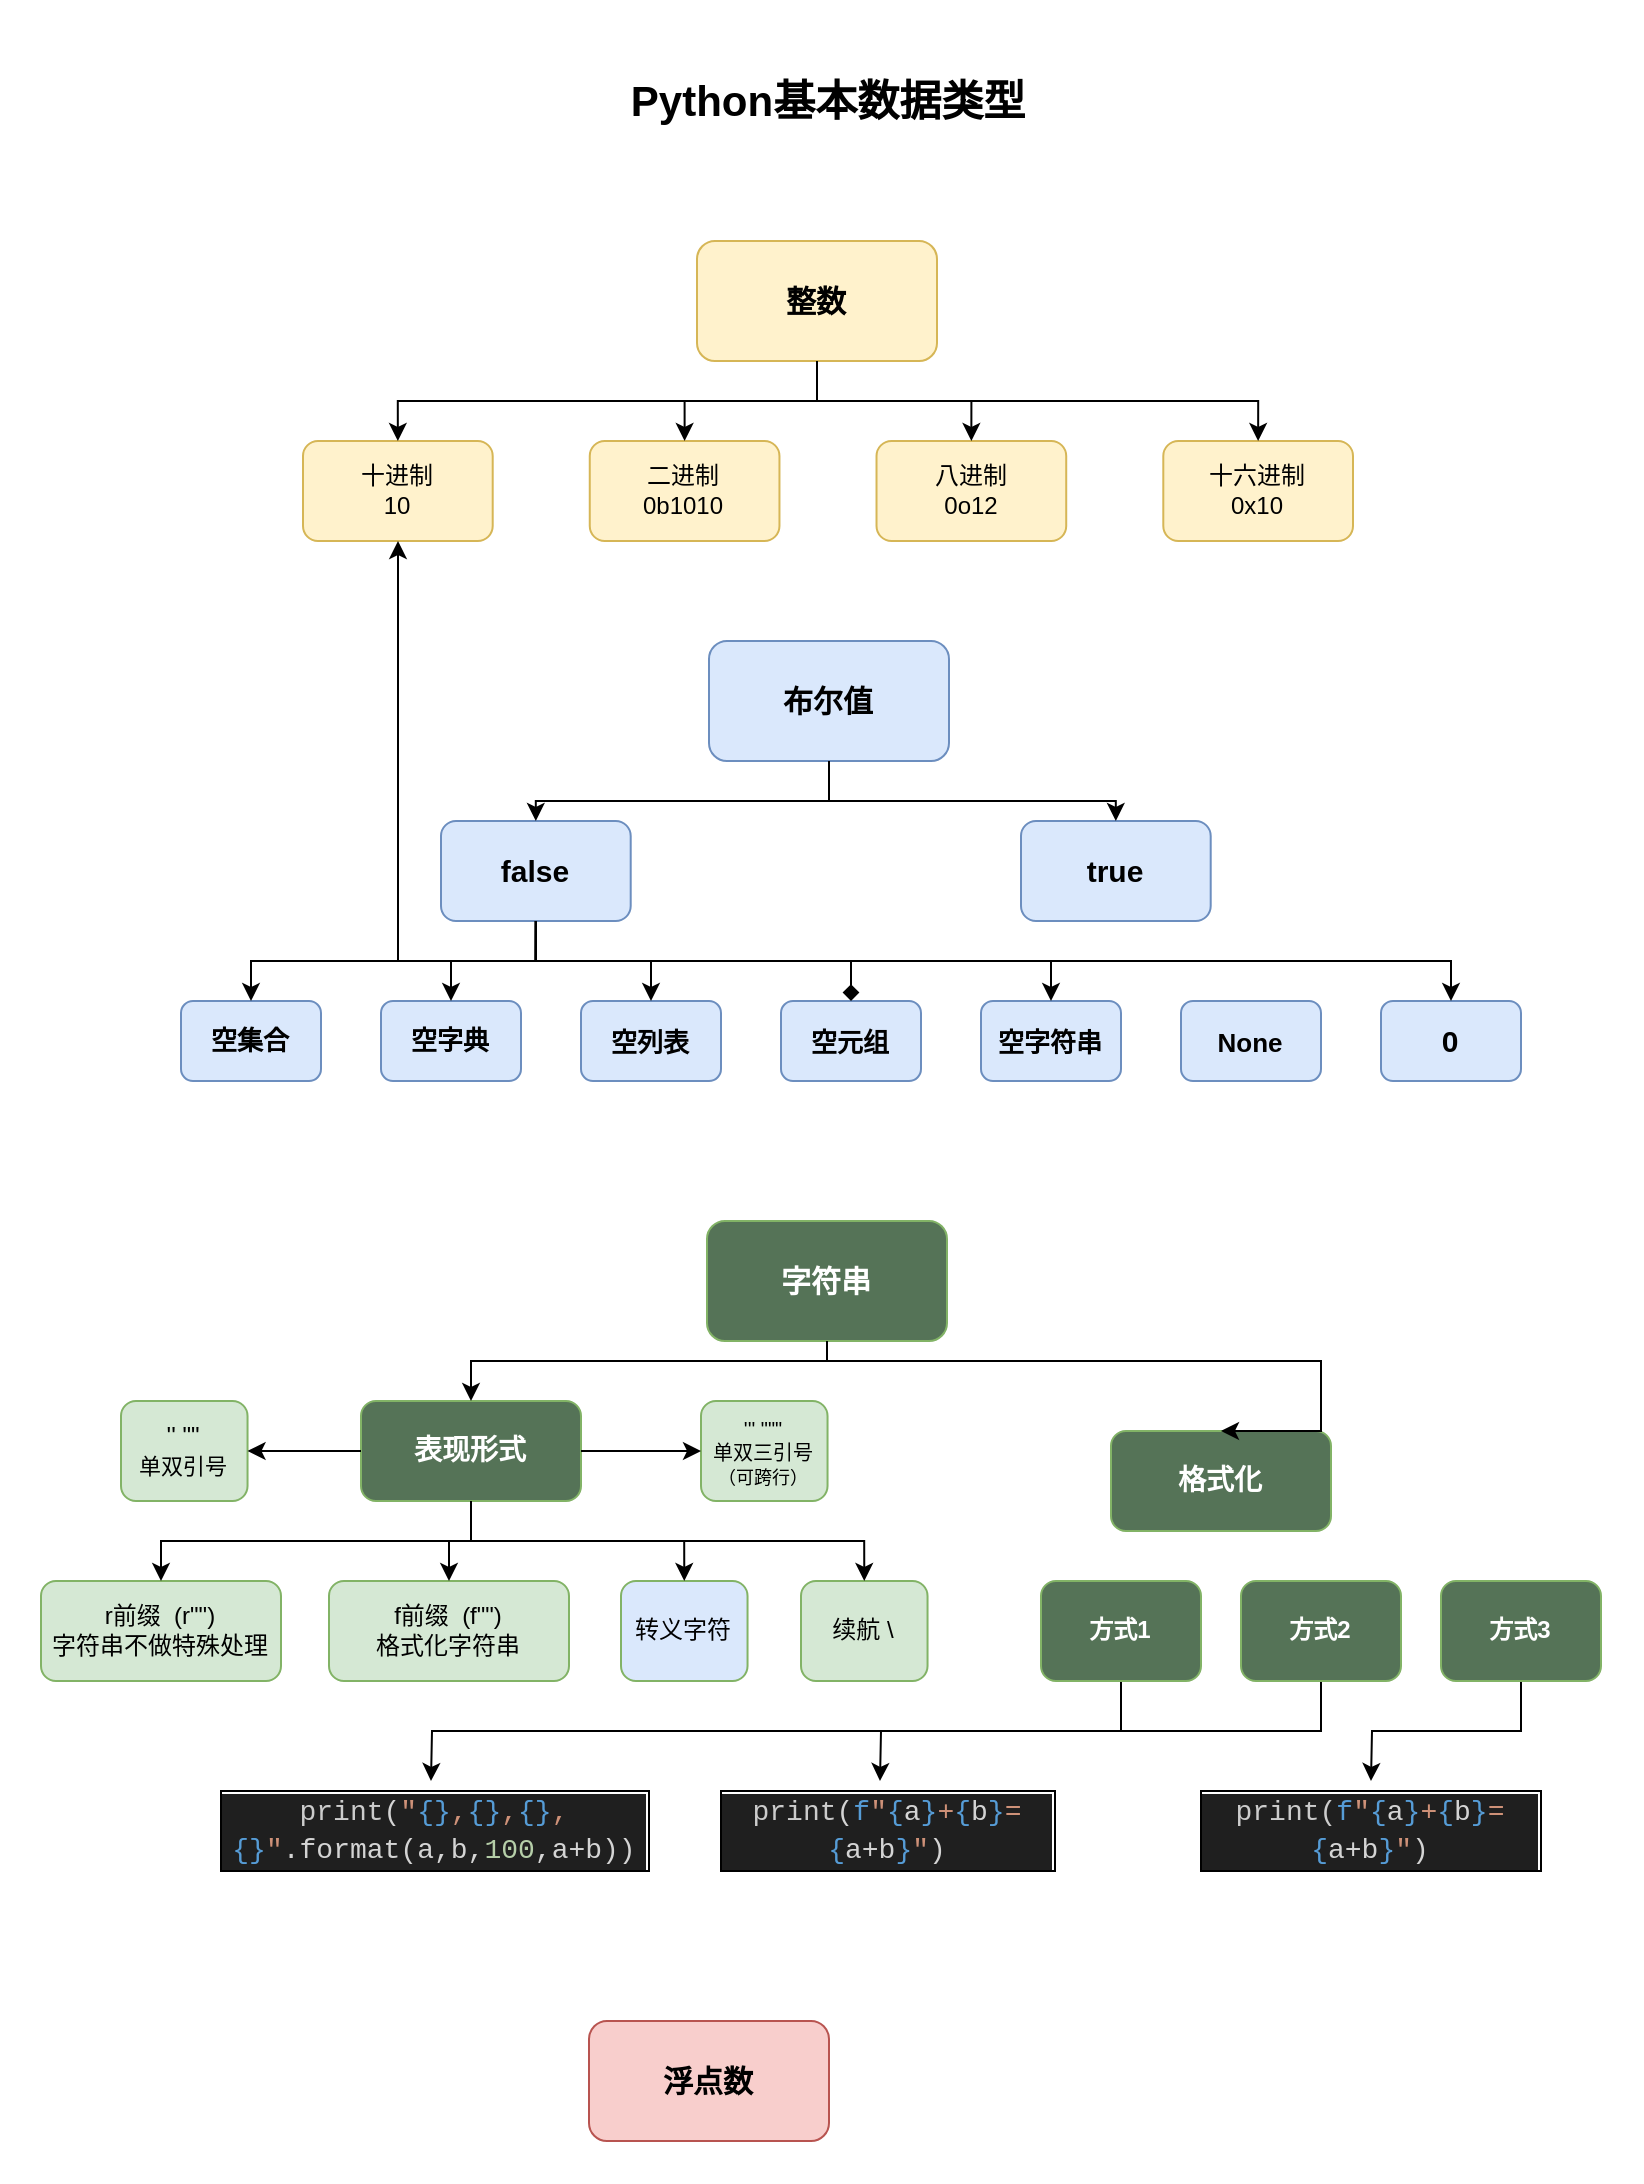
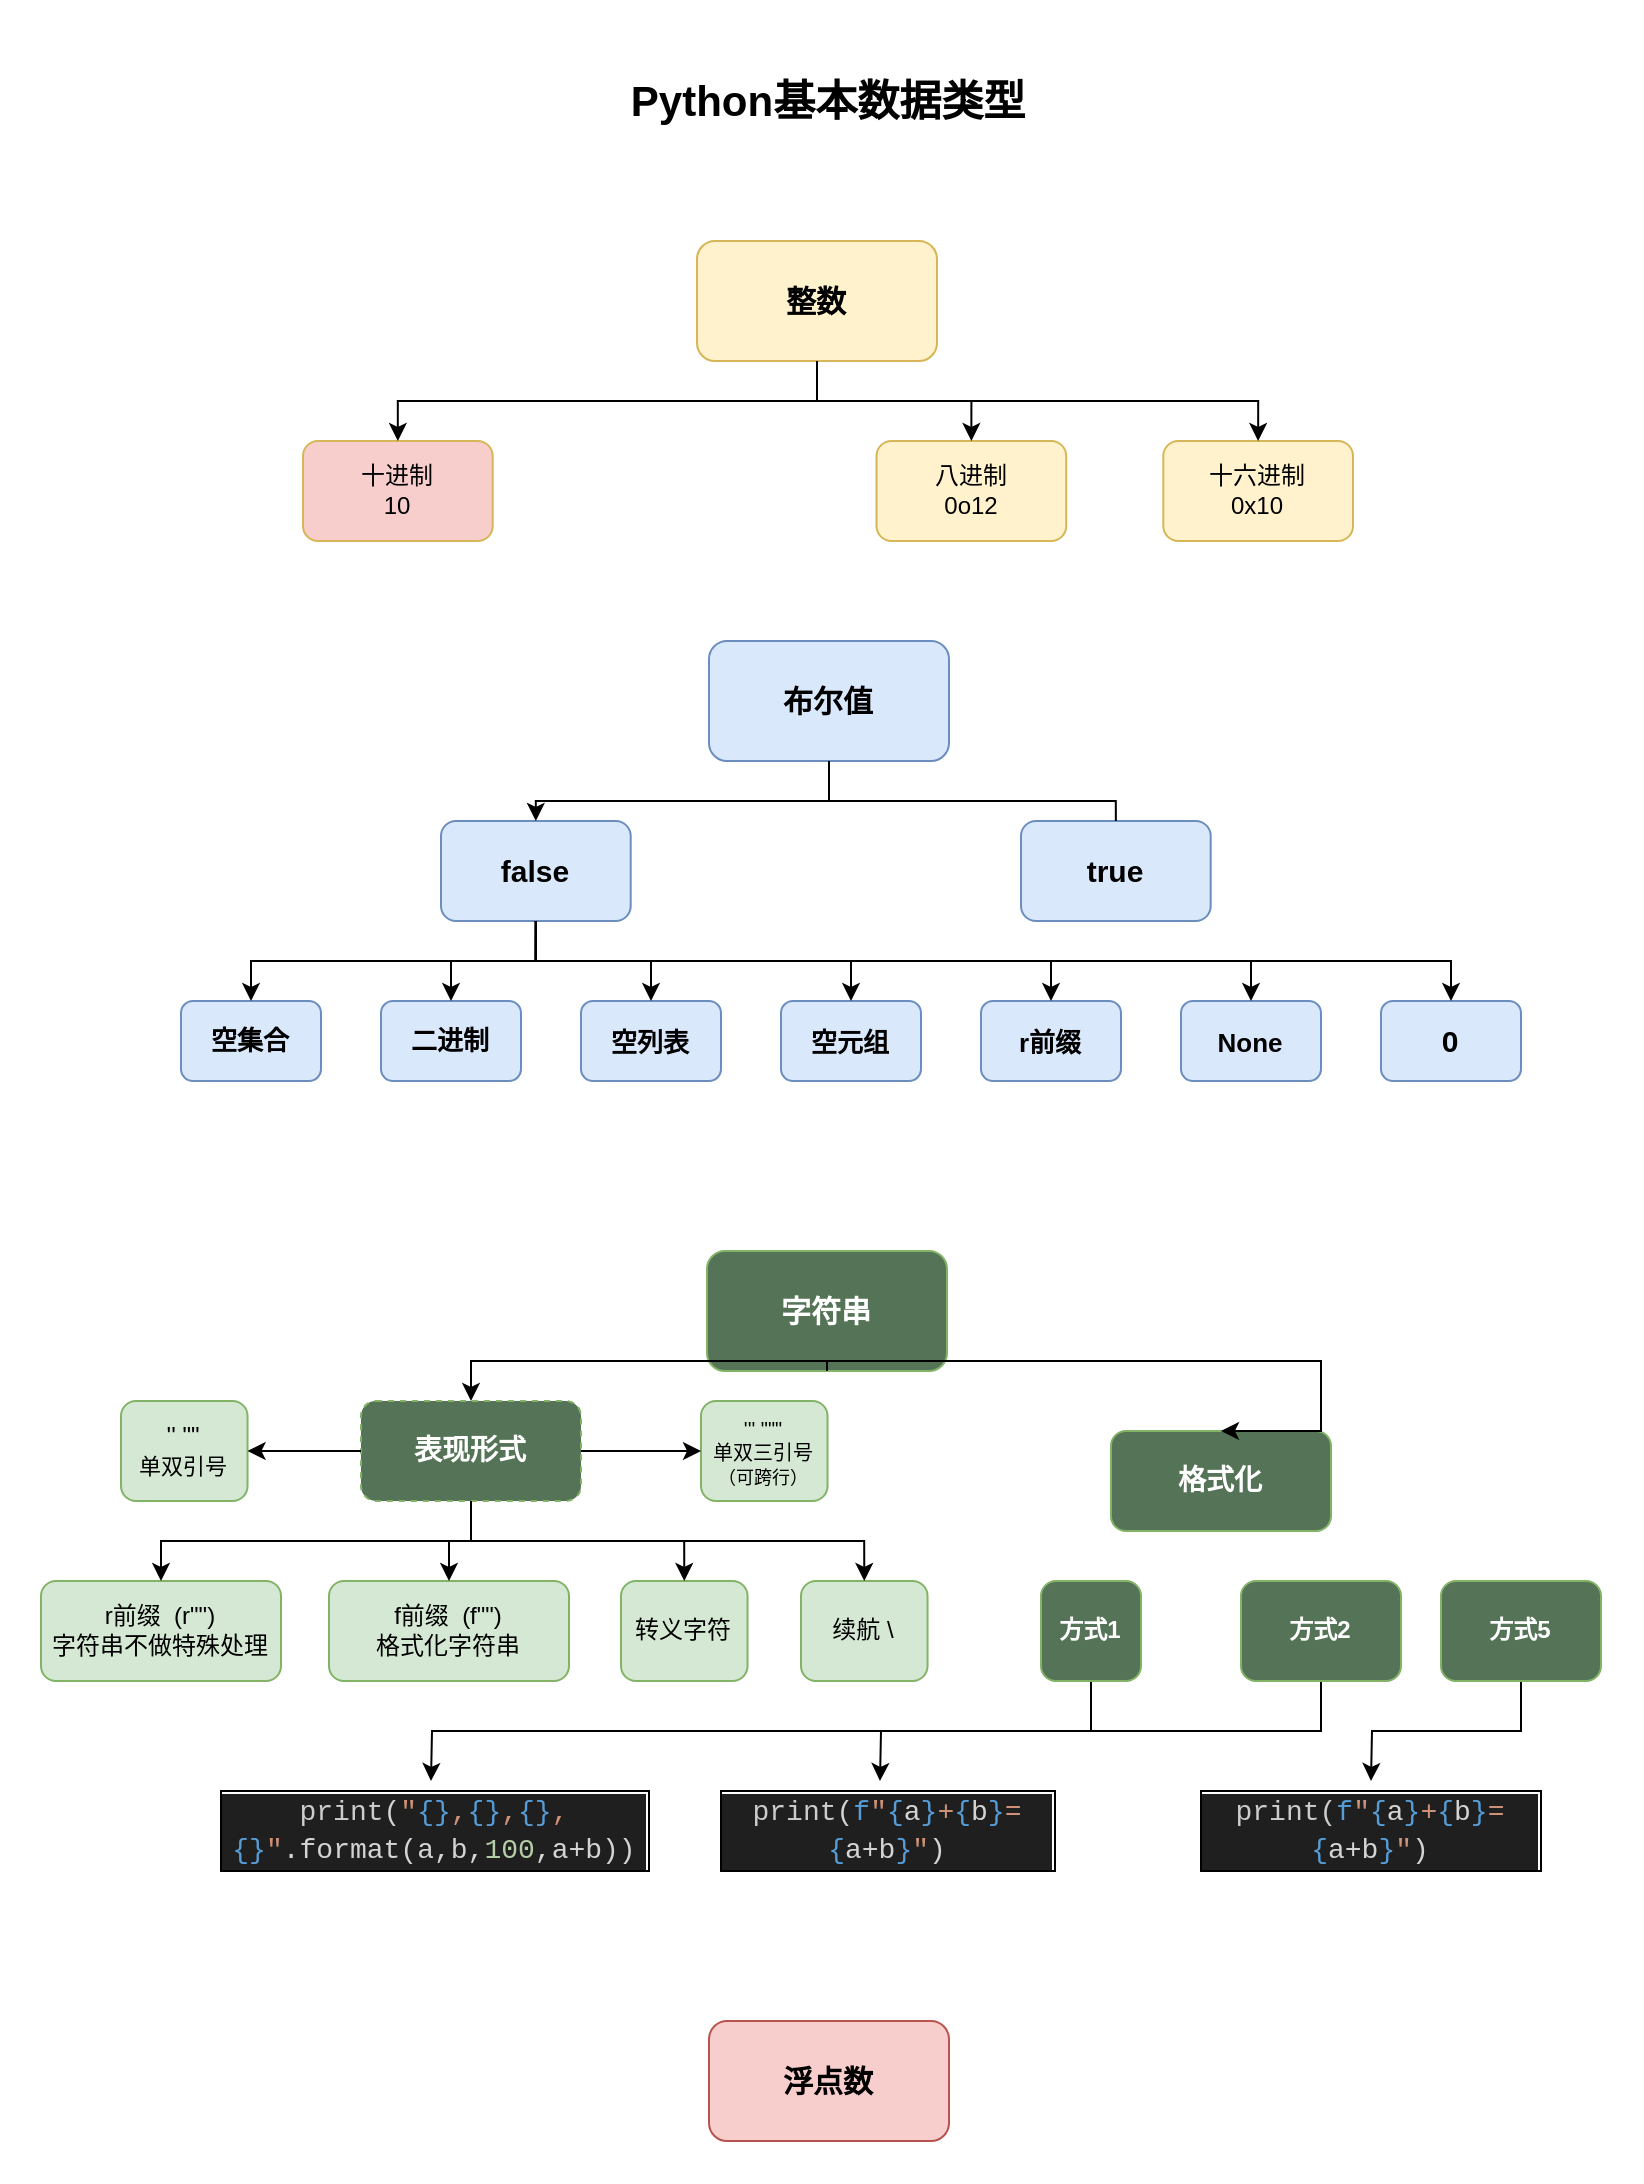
- <mxCell id="12" style="edgeStyle=orthogonalEdgeStyle;rounded=0;orthogonalLoop=1;jettySize=auto;html=1;exitX=0.5;exitY=1;exitDx=0;exitDy=0;entryX=0.5;entryY=0;entryDx=0;entryDy=0;" edge="1" parent="4" source="5" target="8"><mxGeometry relative="1" as="geometry" /></mxCell>
- <mxCell id="7" value="十进制&lt;br&gt;10" style="rounded=1;whiteSpace=wrap;html=1;fillColor=#fff2cc;strokeColor=#d6b656;" vertex="1" parent="6"><mxGeometry width="94.853" height="50" as="geometry" /></mxCell>
+ <mxCell id="7" value="十进制&lt;br&gt;10" style="rounded=1;whiteSpace=wrap;html=1;fillColor=#f8cecc;strokeColor=#d6b656;" vertex="1" parent="6"><mxGeometry width="94.853" height="50" as="geometry" /></mxCell>
- <mxCell id="8" value="二进制&lt;br&gt;0b1010" style="rounded=1;whiteSpace=wrap;html=1;fillColor=#fff2cc;strokeColor=#d6b656;" vertex="1" parent="6"><mxGeometry x="143.382" width="94.853" height="50" as="geometry" /></mxCell>
- <mxCell id="32" style="edgeStyle=orthogonalEdgeStyle;rounded=0;orthogonalLoop=1;jettySize=auto;html=1;exitX=0.5;exitY=1;exitDx=0;exitDy=0;" edge="1" parent="15" source="17" target="7"><mxGeometry relative="1" as="geometry" /></mxCell>
+ <mxCell id="32" style="edgeStyle=orthogonalEdgeStyle;rounded=0;orthogonalLoop=1;jettySize=auto;html=1;exitX=0.5;exitY=1;exitDx=0;exitDy=0;entryX=0.5;entryY=0;entryDx=0;entryDy=0;" edge="1" parent="15" source="17" target="31"><mxGeometry relative="1" as="geometry" /></mxCell>
- <mxCell id="20" style="edgeStyle=orthogonalEdgeStyle;rounded=0;orthogonalLoop=1;jettySize=auto;html=1;exitX=0.5;exitY=1;exitDx=0;exitDy=0;entryX=0.5;entryY=0;entryDx=0;entryDy=0;" edge="1" parent="15" source="16" target="19"><mxGeometry relative="1" as="geometry"><Array as="points"><mxPoint x="324" y="80" /><mxPoint x="467" y="80" /></Array></mxGeometry></mxCell>
+ <mxCell id="20" style="edgeStyle=orthogonalEdgeStyle;rounded=0;orthogonalLoop=1;jettySize=auto;html=1;exitX=0.5;exitY=1;exitDx=0;exitDy=0;entryX=0.5;entryY=0;entryDx=0;entryDy=0;endArrow=none;" edge="1" parent="15" source="16" target="19"><mxGeometry relative="1" as="geometry"><Array as="points"><mxPoint x="324" y="80" /><mxPoint x="467" y="80" /></Array></mxGeometry></mxCell>
- <mxCell id="28" style="edgeStyle=orthogonalEdgeStyle;rounded=0;orthogonalLoop=1;jettySize=auto;html=1;exitX=0.5;exitY=1;exitDx=0;exitDy=0;entryX=0.5;entryY=0;entryDx=0;entryDy=0;endArrow=diamond;" edge="1" parent="15" source="17" target="27"><mxGeometry relative="1" as="geometry" /></mxCell>
+ <mxCell id="28" style="edgeStyle=orthogonalEdgeStyle;rounded=0;orthogonalLoop=1;jettySize=auto;html=1;exitX=0.5;exitY=1;exitDx=0;exitDy=0;entryX=0.5;entryY=0;entryDx=0;entryDy=0;" edge="1" parent="15" source="17" target="27"><mxGeometry relative="1" as="geometry" /></mxCell>
- <mxCell id="23" value="空字典" style="rounded=1;whiteSpace=wrap;html=1;fillColor=#dae8fc;strokeColor=#6c8ebf;fontSize=13;fontStyle=1" vertex="1" parent="15"><mxGeometry x="100" y="180" width="70" height="40" as="geometry" /></mxCell>
+ <mxCell id="23" value="二进制" style="rounded=1;whiteSpace=wrap;html=1;fillColor=#dae8fc;strokeColor=#6c8ebf;fontSize=13;fontStyle=1" vertex="1" parent="15"><mxGeometry x="100" y="180" width="70" height="40" as="geometry" /></mxCell>
- <mxCell id="29" value="&lt;font style=&quot;font-size: 13px;&quot;&gt;空字符串&lt;/font&gt;" style="rounded=1;whiteSpace=wrap;html=1;fillColor=#dae8fc;strokeColor=#6c8ebf;fontSize=15;fontStyle=1" vertex="1" parent="15"><mxGeometry x="400" y="180" width="70" height="40" as="geometry" /></mxCell>
+ <mxCell id="29" value="&lt;font style=&quot;font-size: 13px;&quot;&gt;r前缀&lt;/font&gt;" style="rounded=1;whiteSpace=wrap;html=1;fillColor=#dae8fc;strokeColor=#6c8ebf;fontSize=15;fontStyle=1" vertex="1" parent="15"><mxGeometry x="400" y="180" width="70" height="40" as="geometry" /></mxCell>
- <mxCell id="36" value="&lt;b&gt;&lt;font style=&quot;font-size: 15px;&quot;&gt;字符串&lt;/font&gt;&lt;/b&gt;" style="rounded=1;whiteSpace=wrap;html=1;fillColor=#557357;strokeColor=#82b366;gradientColor=none;fontColor=#FFFFFF;" vertex="1" parent="35"><mxGeometry x="333" width="120" height="60" as="geometry" /></mxCell>
+ <mxCell id="36" value="&lt;b&gt;&lt;font style=&quot;font-size: 15px;&quot;&gt;字符串&lt;/font&gt;&lt;/b&gt;" style="rounded=1;whiteSpace=wrap;html=1;fillColor=#557357;strokeColor=#82b366;gradientColor=none;fontColor=#FFFFFF;" vertex="1" parent="35"><mxGeometry x="333" y="15" width="120" height="60" as="geometry" /></mxCell>
- <mxCell id="37" value="&lt;b&gt;&lt;font style=&quot;font-size: 14px;&quot;&gt;表现形式&lt;/font&gt;&lt;/b&gt;" style="rounded=1;whiteSpace=wrap;html=1;fillColor=#557357;strokeColor=#82b366;gradientColor=none;fontColor=#FFFFFF;" vertex="1" parent="35"><mxGeometry x="160" y="90" width="110" height="50" as="geometry" /></mxCell>
+ <mxCell id="37" value="&lt;b&gt;&lt;font style=&quot;font-size: 14px;&quot;&gt;表现形式&lt;/font&gt;&lt;/b&gt;" style="rounded=1;whiteSpace=wrap;html=1;fillColor=#557357;strokeColor=#82b366;gradientColor=none;fontColor=#FFFFFF;dashed=1;" vertex="1" parent="35"><mxGeometry x="160" y="90" width="110" height="50" as="geometry" /></mxCell>
- <mxCell id="45" value="转义字符" style="rounded=1;whiteSpace=wrap;html=1;fillColor=#dae8fc;strokeColor=#82b366;" vertex="1" parent="35"><mxGeometry x="290.005" y="180" width="63.269" height="50" as="geometry" /></mxCell>
+ <mxCell id="45" value="转义字符" style="rounded=1;whiteSpace=wrap;html=1;fillColor=#d5e8d4;strokeColor=#82b366;" vertex="1" parent="35"><mxGeometry x="290.005" y="180" width="63.269" height="50" as="geometry" /></mxCell>
- <mxCell id="54" value="&lt;b&gt;方式1&lt;/b&gt;" style="rounded=1;whiteSpace=wrap;html=1;fillColor=#557357;strokeColor=#82b366;fontColor=#FFFFFF;gradientColor=none;" vertex="1" parent="35"><mxGeometry x="500" y="180" width="80" height="50" as="geometry" /></mxCell>
+ <mxCell id="54" value="&lt;b&gt;方式1&lt;/b&gt;" style="rounded=1;whiteSpace=wrap;html=1;fillColor=#557357;strokeColor=#82b366;fontColor=#FFFFFF;gradientColor=none;" vertex="1" parent="35"><mxGeometry x="500" y="180" width="50" height="50" as="geometry" /></mxCell>
- <mxCell id="58" value="&lt;b&gt;方式3&lt;/b&gt;" style="rounded=1;whiteSpace=wrap;html=1;fillColor=#557357;strokeColor=#82b366;fontColor=#FFFFFF;gradientColor=none;" vertex="1" parent="35"><mxGeometry x="700" y="180" width="80" height="50" as="geometry" /></mxCell>
+ <mxCell id="58" value="&lt;b&gt;方式5&lt;/b&gt;" style="rounded=1;whiteSpace=wrap;html=1;fillColor=#557357;strokeColor=#82b366;fontColor=#FFFFFF;gradientColor=none;" vertex="1" parent="35"><mxGeometry x="700" y="180" width="80" height="50" as="geometry" /></mxCell>
- <mxCell id="3" value="&lt;b&gt;&lt;font style=&quot;font-size: 15px;&quot;&gt;浮点数&lt;/font&gt;&lt;/b&gt;" style="rounded=1;whiteSpace=wrap;html=1;fillColor=#f8cecc;strokeColor=#b85450;" vertex="1" parent="1"><mxGeometry x="294" y="1010" width="120" height="60" as="geometry" /></mxCell>
+ <mxCell id="3" value="&lt;b&gt;&lt;font style=&quot;font-size: 15px;&quot;&gt;浮点数&lt;/font&gt;&lt;/b&gt;" style="rounded=1;whiteSpace=wrap;html=1;fillColor=#f8cecc;strokeColor=#b85450;" vertex="1" parent="1"><mxGeometry x="354" y="1010" width="120" height="60" as="geometry" /></mxCell>
